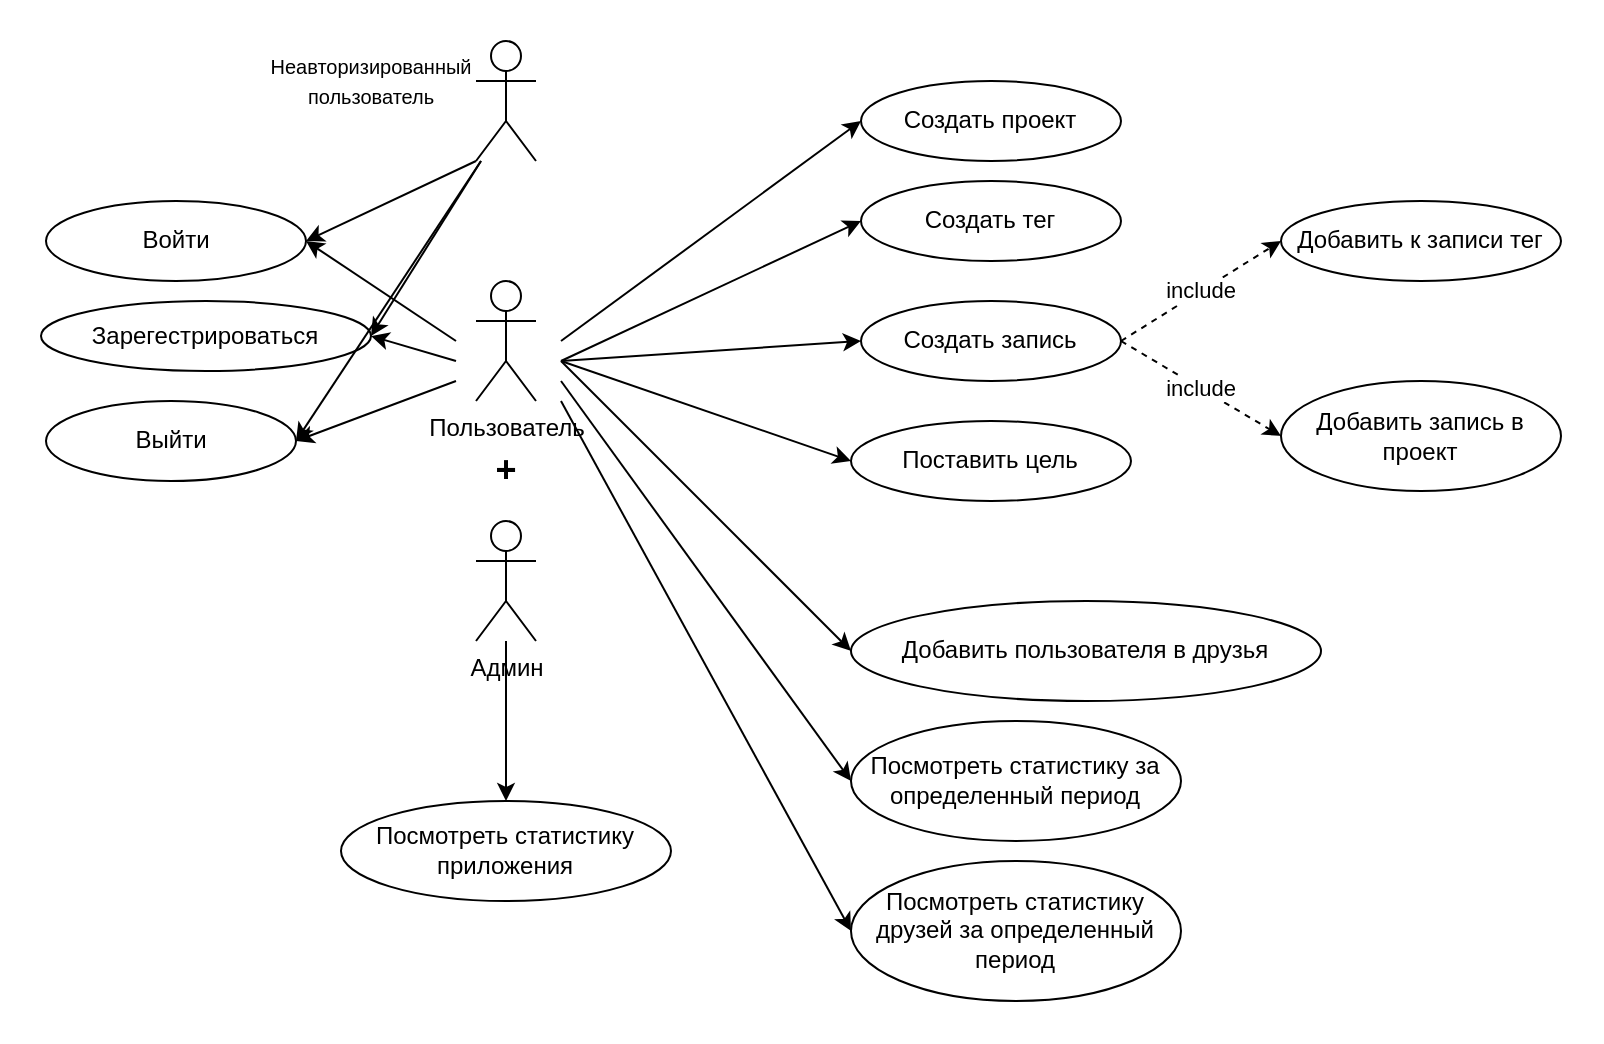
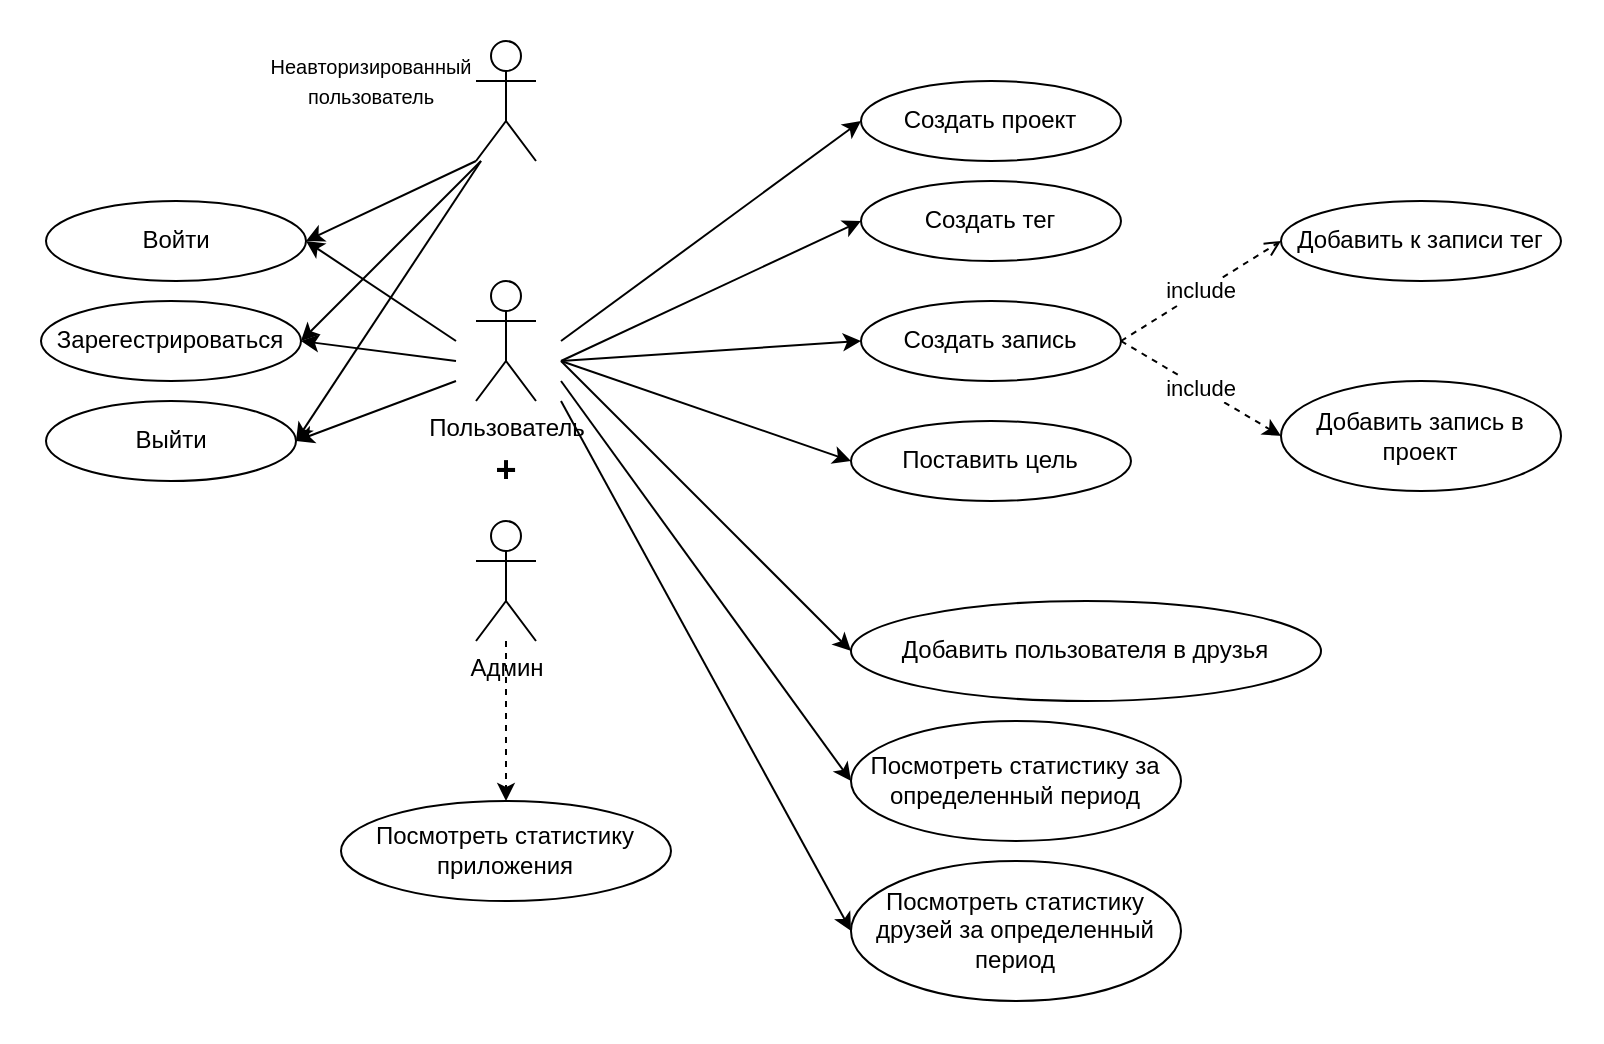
- <mxCell id="16" value="include" style="endArrow=classic;html=1;rounded=0;exitX=1;exitY=0.5;exitDx=0;exitDy=0;dashed=1;entryX=0;entryY=0.5;entryDx=0;entryDy=0;" parent="1" source="10" target="12" edge="1"><mxGeometry width="50" height="50" relative="1" as="geometry"><mxPoint x="565" y="180" as="sourcePoint" /><mxPoint x="615" y="130" as="targetPoint" /></mxGeometry></mxCell>
+ <mxCell id="16" value="include" style="endArrow=open;html=1;rounded=0;exitX=1;exitY=0.5;exitDx=0;exitDy=0;dashed=1;entryX=0;entryY=0.5;entryDx=0;entryDy=0;" parent="1" source="10" target="12" edge="1"><mxGeometry width="50" height="50" relative="1" as="geometry"><mxPoint x="565" y="180" as="sourcePoint" /><mxPoint x="615" y="130" as="targetPoint" /></mxGeometry></mxCell>
- <mxCell id="5" value="Зарегестрироваться" style="ellipse;whiteSpace=wrap;html=1;" parent="1" vertex="1"><mxGeometry x="20" y="150" width="165" height="35" as="geometry" /></mxCell>
+ <mxCell id="5" value="Зарегестрироваться" style="ellipse;whiteSpace=wrap;html=1;" parent="1" vertex="1"><mxGeometry x="20" y="150" width="130" height="40" as="geometry" /></mxCell>
- <mxCell id="27" style="edgeStyle=orthogonalEdgeStyle;rounded=0;orthogonalLoop=1;jettySize=auto;html=1;entryX=0.5;entryY=0;entryDx=0;entryDy=0;" parent="1" source="28" target="29" edge="1"><mxGeometry relative="1" as="geometry" /></mxCell>
+ <mxCell id="27" style="edgeStyle=orthogonalEdgeStyle;rounded=0;orthogonalLoop=1;jettySize=auto;html=1;entryX=0.5;entryY=0;entryDx=0;entryDy=0;dashed=1;" parent="1" source="28" target="29" edge="1"><mxGeometry relative="1" as="geometry" /></mxCell>
